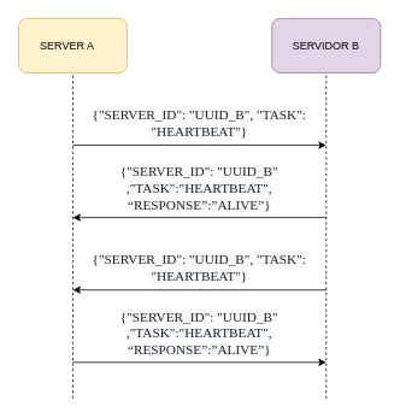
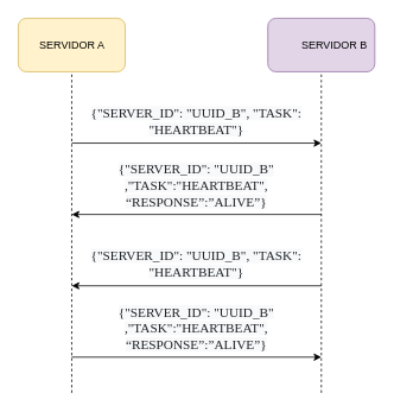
- <mxCell id="6" value="SERVER A" style="text;strokeColor=none;fillColor=none;align=left;verticalAlign=middle;spacingLeft=4;spacingRight=4;overflow=hidden;points=[[0,0.5],[1,0.5]];portConstraint=eastwest;rotatable=0;whiteSpace=wrap;html=1;" parent="1" vertex="1"><mxGeometry x="37.5" y="35" width="85" height="30" as="geometry" /></mxCell>
+ <mxCell id="6" value="SERVIDOR A" style="text;strokeColor=none;fillColor=none;align=left;verticalAlign=middle;spacingLeft=4;spacingRight=4;overflow=hidden;points=[[0,0.5],[1,0.5]];portConstraint=eastwest;rotatable=0;whiteSpace=wrap;html=1;" parent="1" vertex="1"><mxGeometry x="37.5" y="35" width="85" height="30" as="geometry" /></mxCell>
- <mxCell id="7" value="SERVIDOR B" style="text;html=1;align=center;verticalAlign=middle;whiteSpace=wrap;rounded=0;" parent="1" vertex="1"><mxGeometry x="320" y="35" width="80" height="30" as="geometry" /></mxCell>
+ <mxCell id="7" value="SERVIDOR B" style="text;html=1;align=center;verticalAlign=middle;whiteSpace=wrap;rounded=0;" parent="1" vertex="1"><mxGeometry x="335" y="35" width="80" height="30" as="geometry" /></mxCell>
